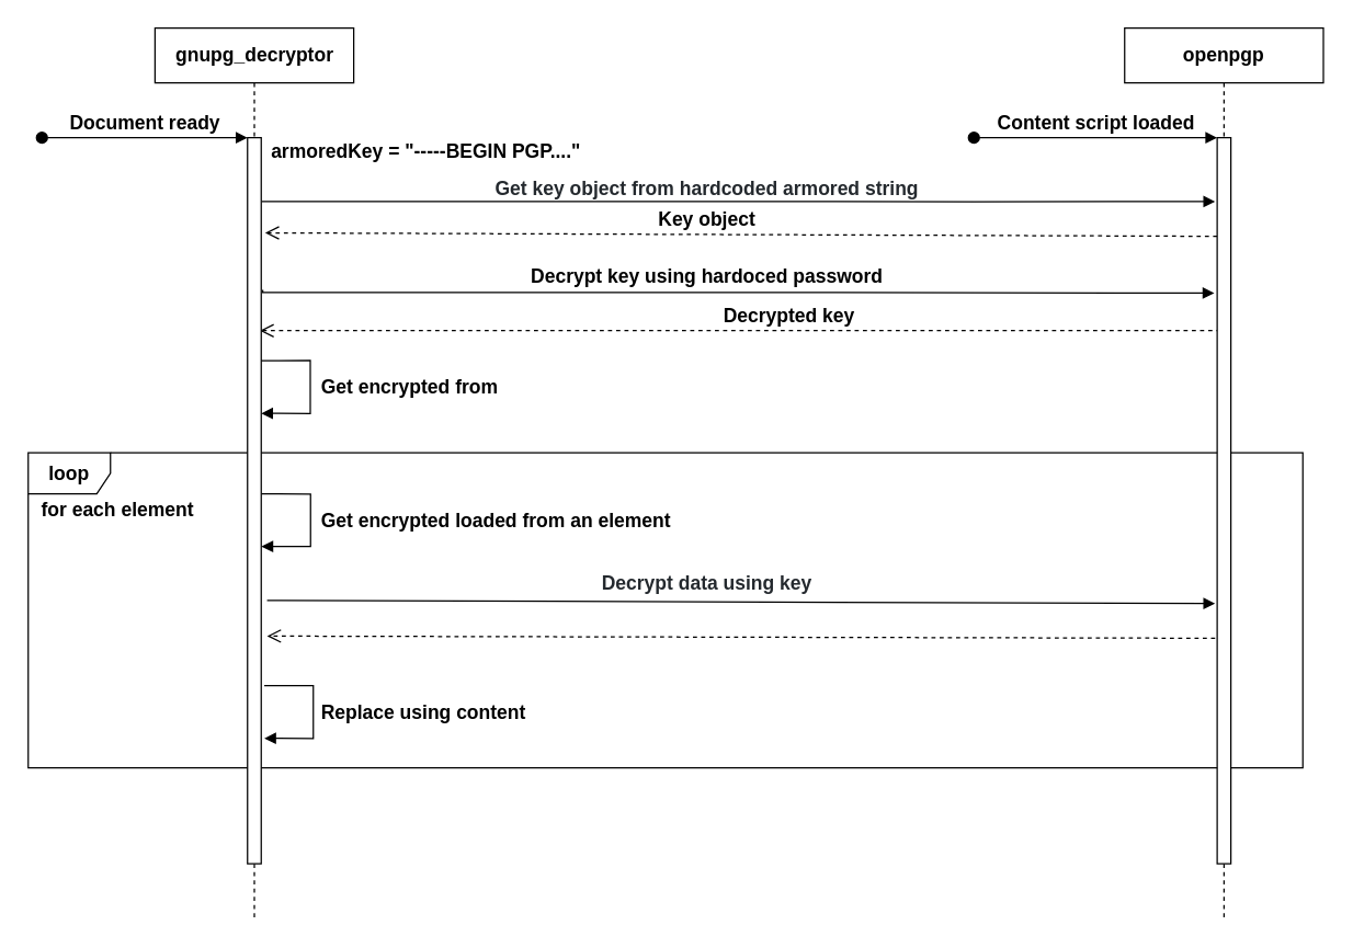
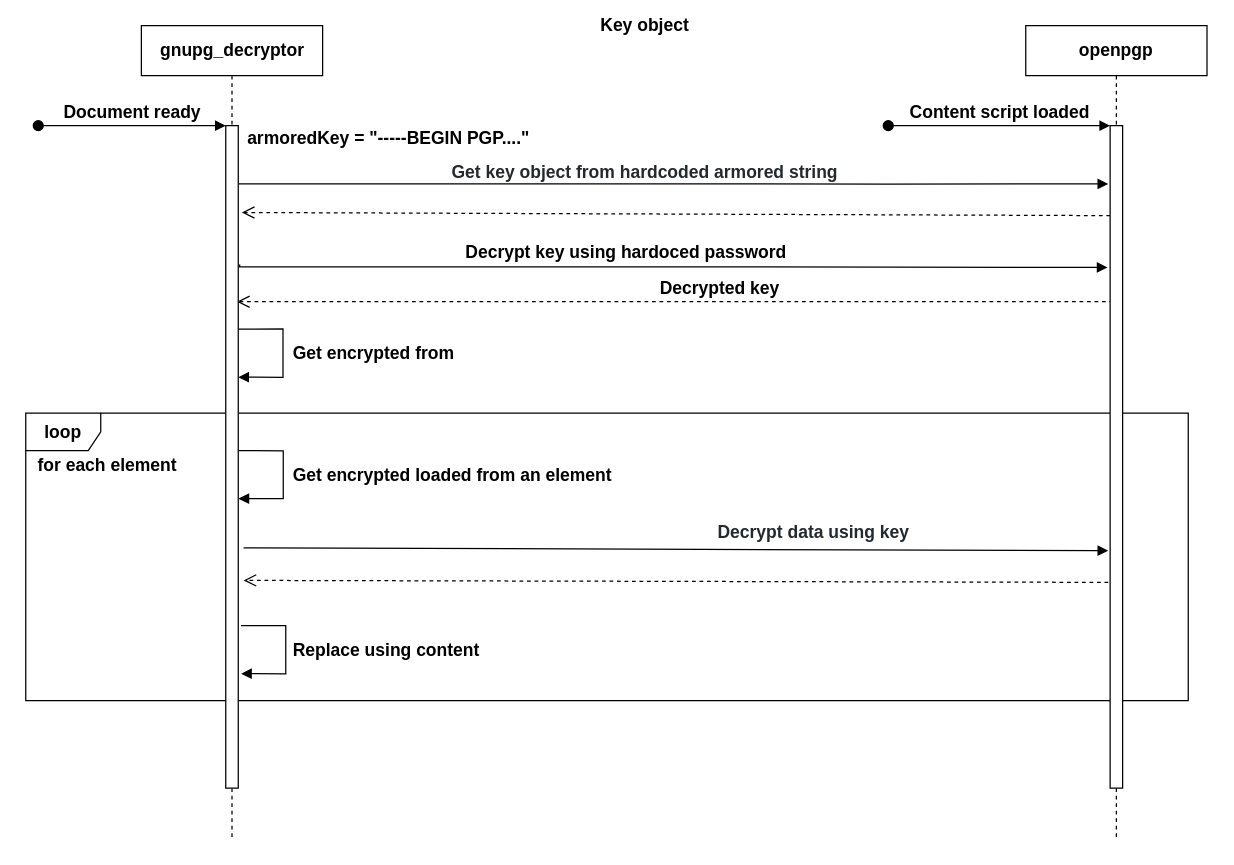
- <mxCell id="21" value="Key object" style="text;html=1;align=center;verticalAlign=middle;resizable=0;points=[];autosize=1;fontSize=14;fontStyle=1" vertex="1" parent="1"><mxGeometry x="470" y="150" width="90" height="20" as="geometry" /></mxCell>
+ <mxCell id="21" value="Key object" style="text;html=1;align=center;verticalAlign=middle;resizable=0;points=[];autosize=1;fontSize=14;fontStyle=1" vertex="1" parent="1"><mxGeometry x="470" y="10" width="90" height="20" as="geometry" /></mxCell>
- <mxCell id="10" value="Decrypt key using hardoced password" style="text;html=1;align=center;verticalAlign=middle;resizable=0;points=[];autosize=1;fontSize=14;fontColor=#000000;fontStyle=1" parent="1" vertex="1"><mxGeometry x="380" y="191" width="270" height="20" as="geometry" /></mxCell>
+ <mxCell id="10" value="Decrypt key using hardoced password" style="text;html=1;align=center;verticalAlign=middle;resizable=0;points=[];autosize=1;fontSize=14;fontColor=#000000;fontStyle=1" parent="1" vertex="1"><mxGeometry x="365" y="191" width="270" height="20" as="geometry" /></mxCell>
- <mxCell id="13" value="&lt;font color=&quot;#24292e&quot;&gt;Decrypt data using key&lt;br&gt;&lt;/font&gt;" style="text;html=1;align=center;verticalAlign=middle;resizable=0;points=[];autosize=1;fontSize=14;fontColor=#000000;fontStyle=1" parent="1" vertex="1"><mxGeometry x="430" y="415" width="170" height="20" as="geometry" /></mxCell>
+ <mxCell id="13" value="&lt;font color=&quot;#24292e&quot;&gt;Decrypt data using key&lt;br&gt;&lt;/font&gt;" style="text;html=1;align=center;verticalAlign=middle;resizable=0;points=[];autosize=1;fontSize=14;fontColor=#000000;fontStyle=1" parent="1" vertex="1"><mxGeometry x="565" y="415" width="170" height="20" as="geometry" /></mxCell>
